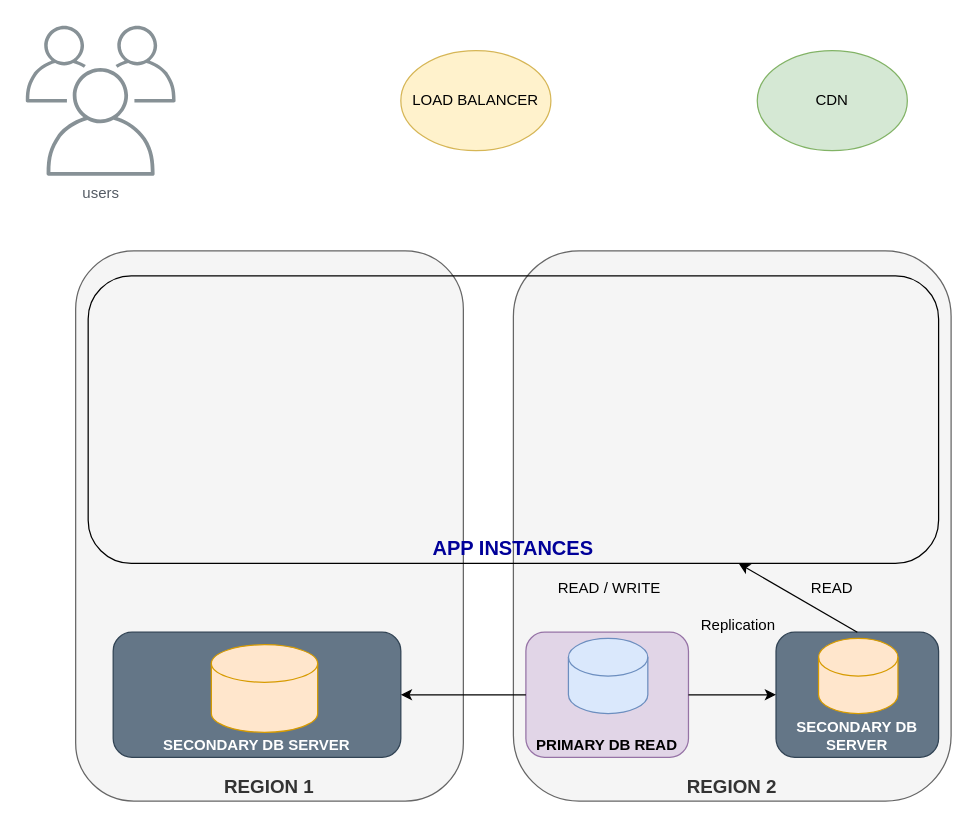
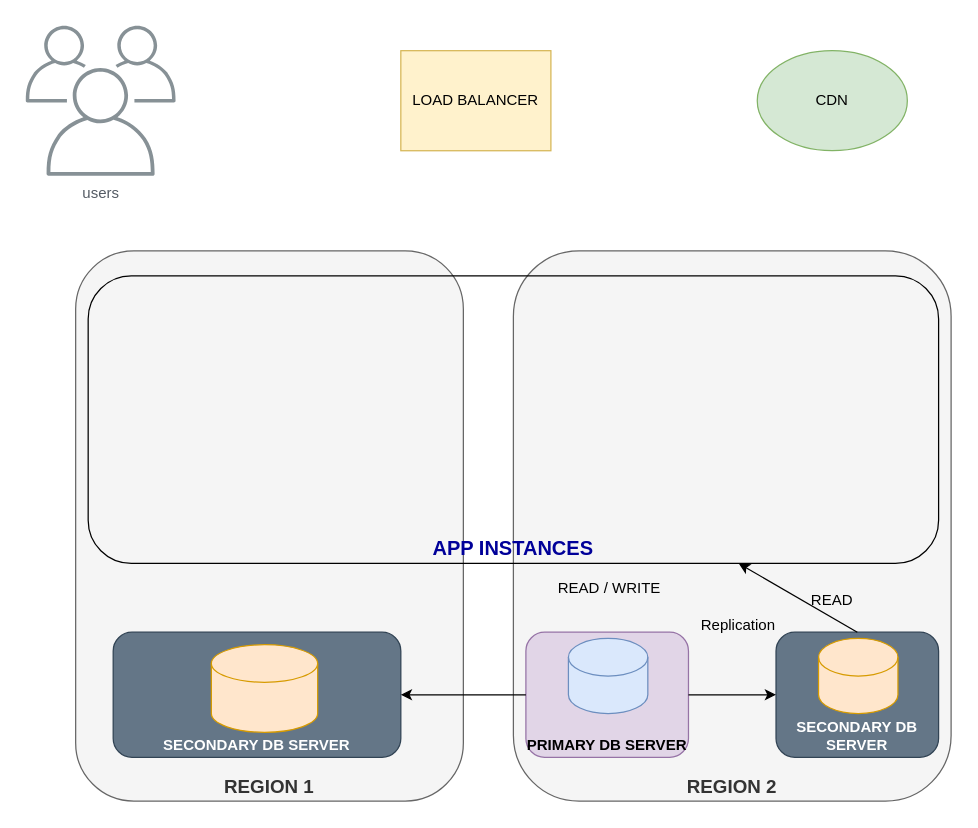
- <mxCell id="3" value="LOAD BALANCER" style="ellipse;whiteSpace=wrap;html=1;fillColor=#fff2cc;strokeColor=#d6b656;" vertex="1" parent="1"><mxGeometry x="320" y="40" width="120" height="80" as="geometry" /></mxCell>
+ <mxCell id="3" value="LOAD BALANCER" style="whiteSpace=wrap;html=1;fillColor=#fff2cc;strokeColor=#d6b656;rounded=0;" vertex="1" parent="1"><mxGeometry x="320" y="40" width="120" height="80" as="geometry" /></mxCell>
- <mxCell id="18" value="READ" style="text;html=1;strokeColor=none;fillColor=none;align=center;verticalAlign=middle;whiteSpace=wrap;rounded=0;" vertex="1" parent="1"><mxGeometry x="645" y="460" width="40" height="20" as="geometry" /></mxCell>
+ <mxCell id="18" value="READ" style="text;html=1;strokeColor=none;fillColor=none;align=center;verticalAlign=middle;whiteSpace=wrap;rounded=0;" vertex="1" parent="1"><mxGeometry x="645" y="470" width="40" height="20" as="geometry" /></mxCell>
- <mxCell id="12" value="&lt;b&gt;PRIMARY DB READ&lt;/b&gt;" style="rounded=1;whiteSpace=wrap;html=1;fillColor=#e1d5e7;verticalAlign=bottom;strokeColor=#9673a6;" vertex="1" parent="1"><mxGeometry x="420" y="505" width="130" height="100" as="geometry" /></mxCell>
+ <mxCell id="12" value="&lt;b&gt;PRIMARY DB SERVER&lt;/b&gt;" style="rounded=1;whiteSpace=wrap;html=1;fillColor=#e1d5e7;verticalAlign=bottom;strokeColor=#9673a6;" vertex="1" parent="1"><mxGeometry x="420" y="505" width="130" height="100" as="geometry" /></mxCell>
